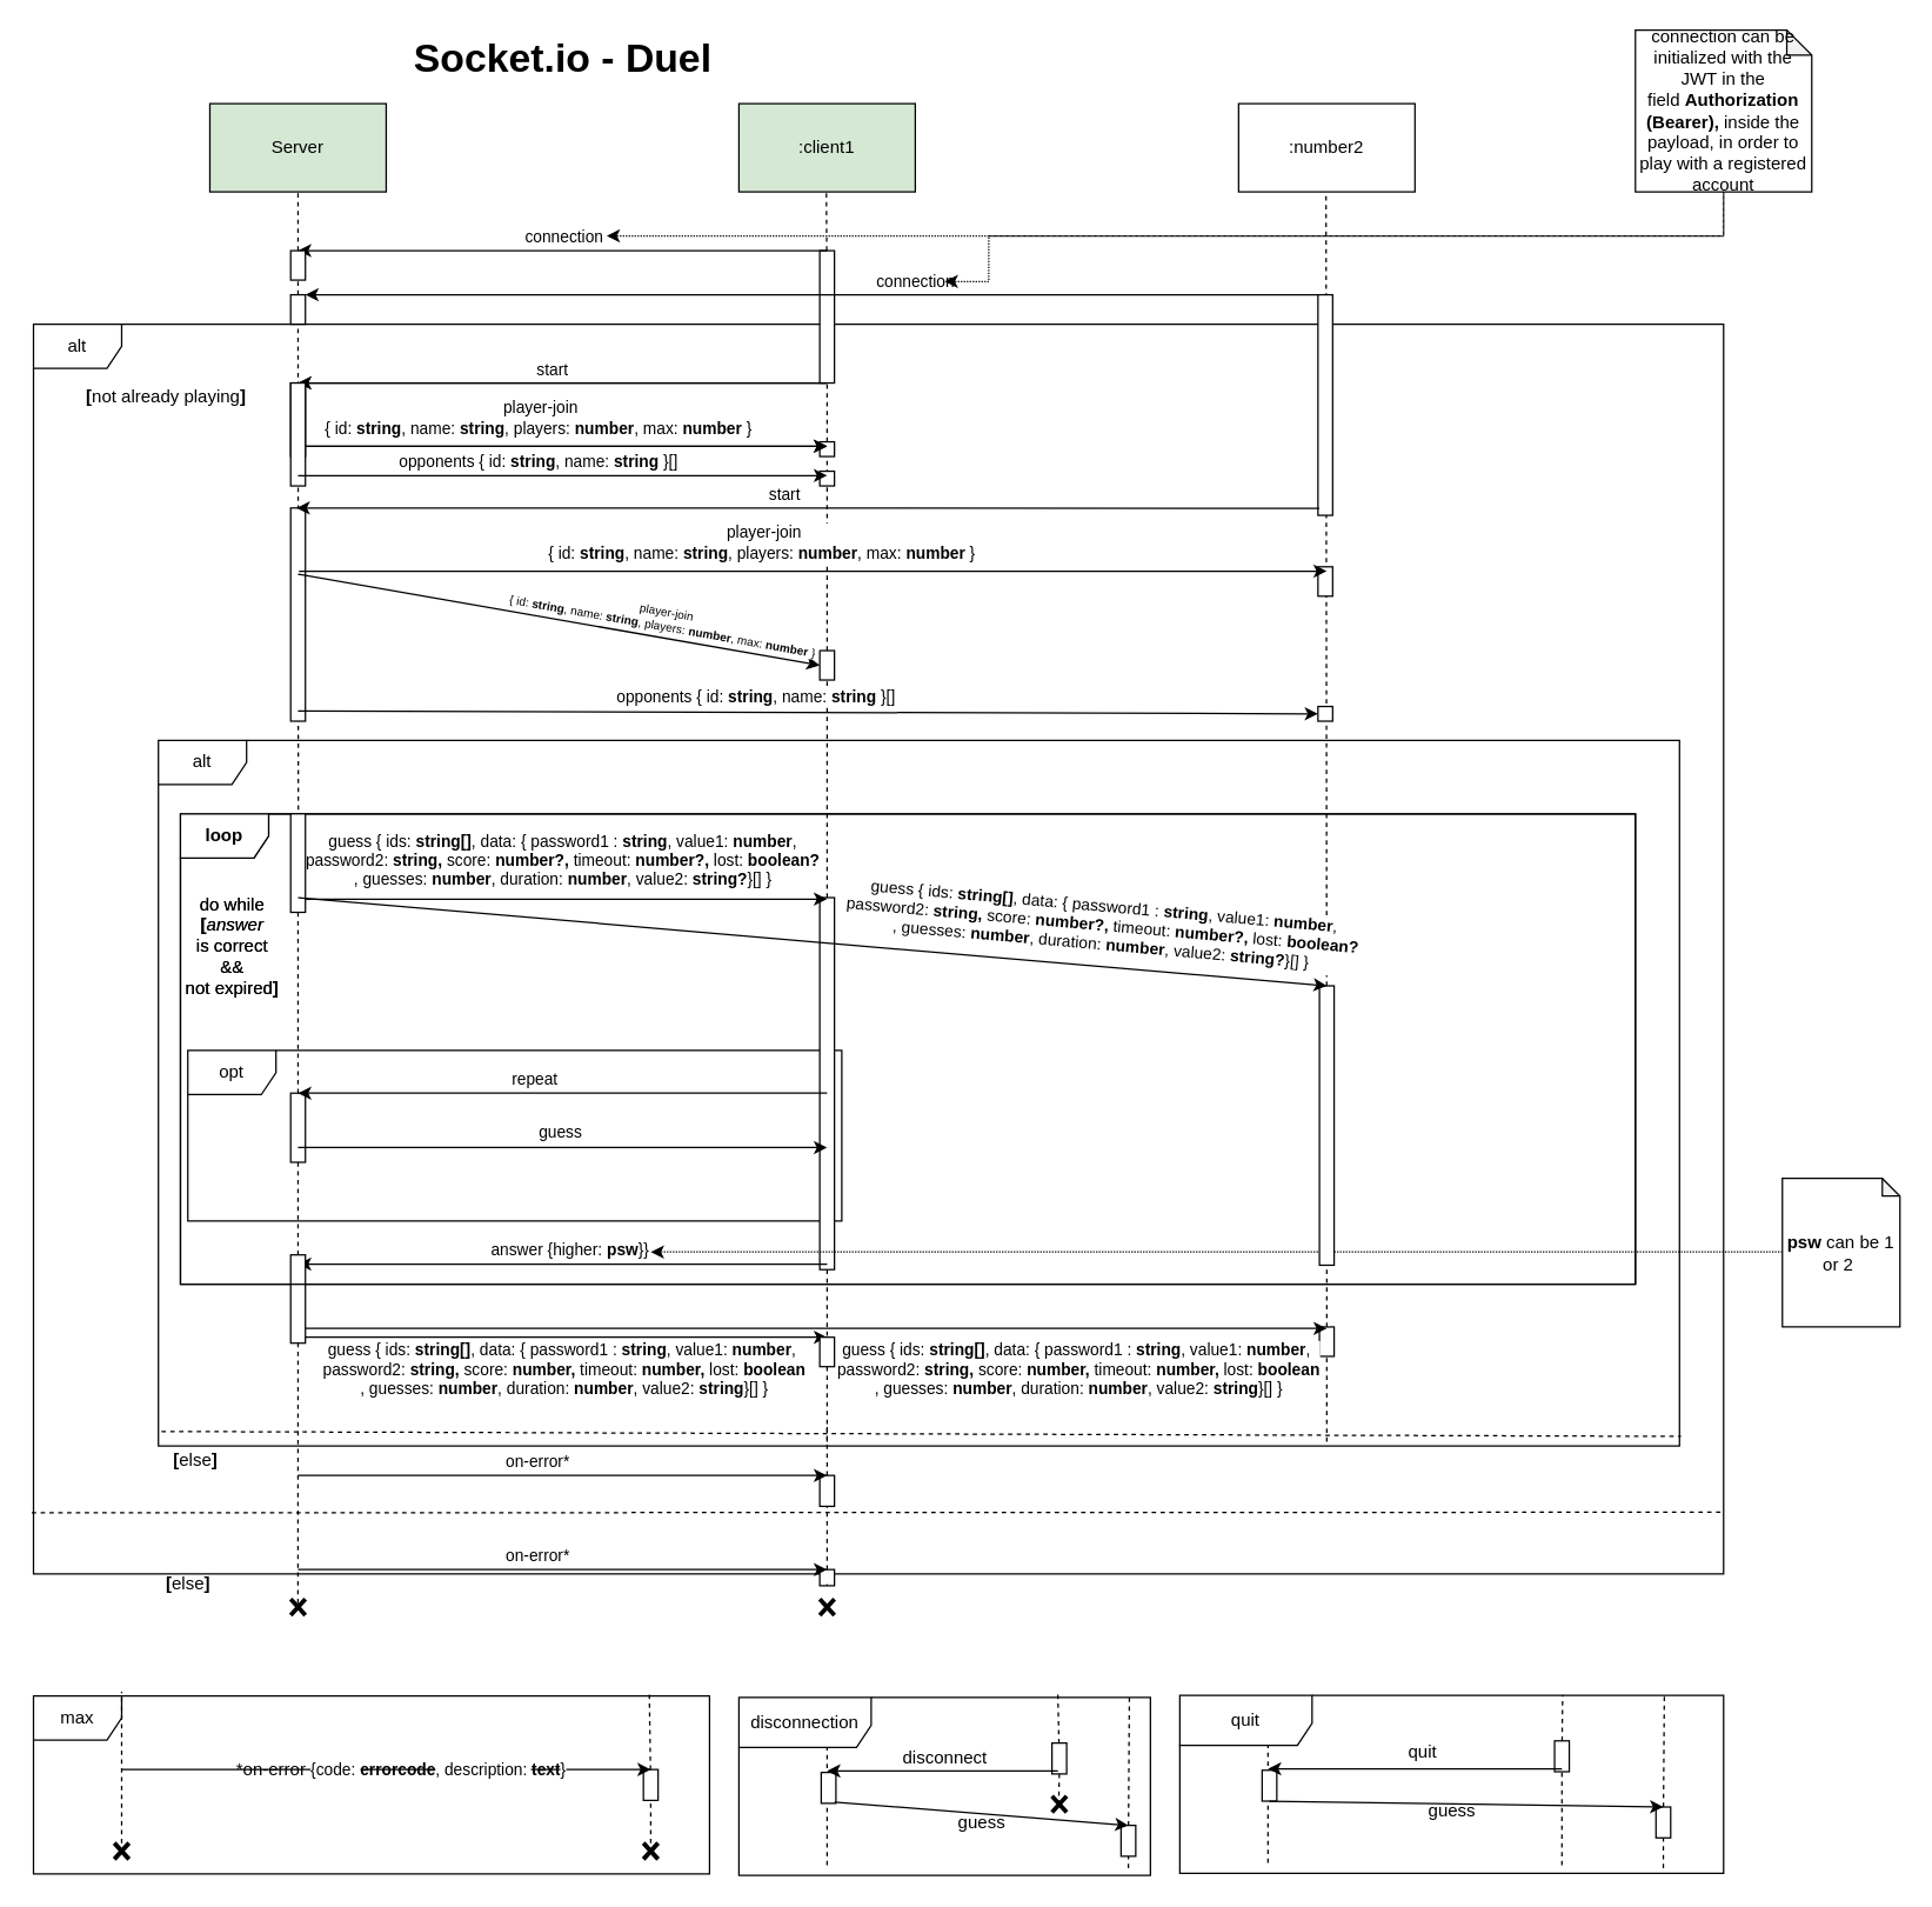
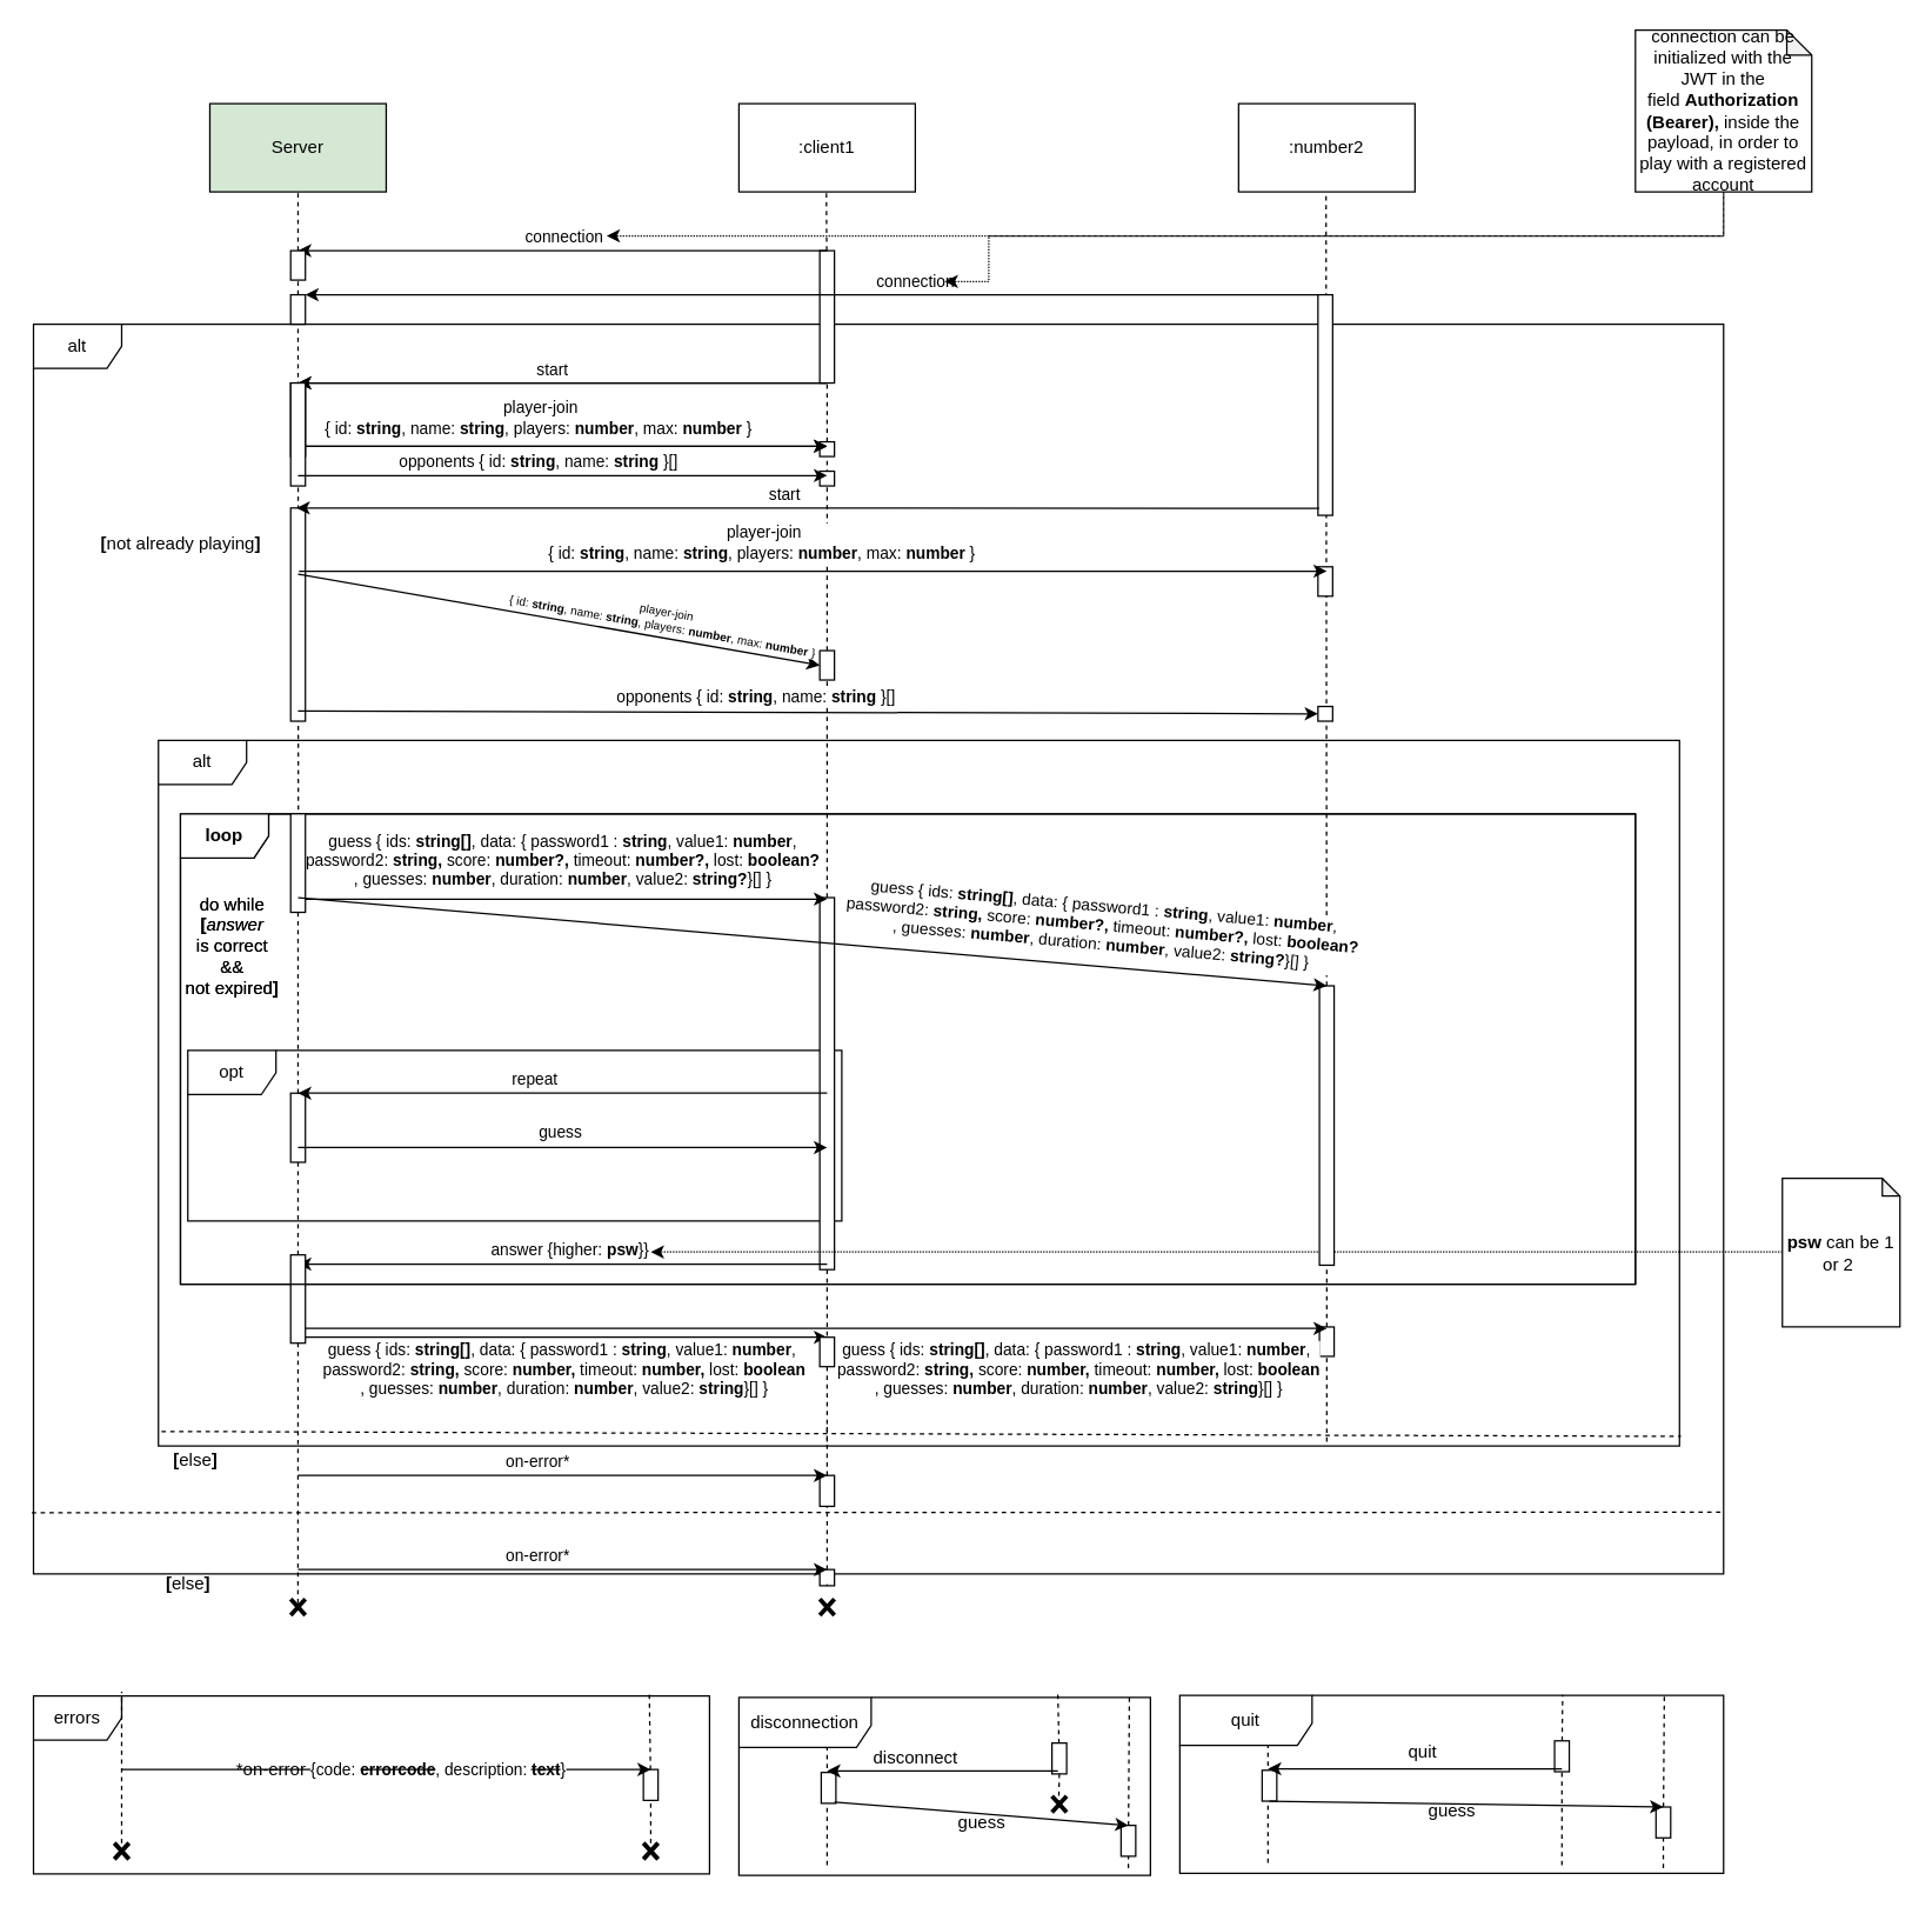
- <mxCell id="42" value="&lt;b&gt;&lt;font style=&quot;font-size: 27px&quot;&gt;Socket.io - Duel&lt;/font&gt;&lt;/b&gt;" style="text;html=1;align=center;verticalAlign=middle;resizable=0;points=[];autosize=1;" parent="1" vertex="1"><mxGeometry x="272" y="30" width="220" height="20" as="geometry" /></mxCell>
- <mxCell id="39" value=":client1" style="rounded=0;whiteSpace=wrap;html=1;fillColor=#d5e8d4;" parent="1" vertex="1"><mxGeometry x="502" y="70" width="120" height="60" as="geometry" /></mxCell>
+ <mxCell id="39" value=":client1" style="rounded=0;whiteSpace=wrap;html=1;" parent="1" vertex="1"><mxGeometry x="502" y="70" width="120" height="60" as="geometry" /></mxCell>
- <mxCell id="43" value="&lt;b&gt;[&lt;/b&gt;not already playing&lt;b&gt;]&lt;/b&gt;" style="text;html=1;align=center;verticalAlign=middle;resizable=0;points=[];autosize=1;" parent="1" vertex="1"><mxGeometry x="52" y="260" width="120" height="20" as="geometry" /></mxCell>
+ <mxCell id="43" value="&lt;b&gt;[&lt;/b&gt;not already playing&lt;b&gt;]&lt;/b&gt;" style="text;html=1;align=center;verticalAlign=middle;resizable=0;points=[];autosize=1;" parent="1" vertex="1"><mxGeometry x="62" y="360" width="120" height="20" as="geometry" /></mxCell>
- <mxCell id="2" value="max" style="shape=umlFrame;whiteSpace=wrap;html=1;" parent="1" vertex="1"><mxGeometry x="22" y="1153" width="460" height="121" as="geometry" /></mxCell>
+ <mxCell id="2" value="errors" style="shape=umlFrame;whiteSpace=wrap;html=1;" parent="1" vertex="1"><mxGeometry x="22" y="1153" width="460" height="121" as="geometry" /></mxCell>
- <mxCell id="113" value="disconnect" style="text;html=1;align=center;verticalAlign=middle;resizable=0;points=[];autosize=1;" parent="1" vertex="1"><mxGeometry x="607" y="1185" width="70" height="20" as="geometry" /></mxCell>
+ <mxCell id="113" value="disconnect" style="text;html=1;align=center;verticalAlign=middle;resizable=0;points=[];autosize=1;" parent="1" vertex="1"><mxGeometry x="587" y="1185" width="70" height="20" as="geometry" /></mxCell>
